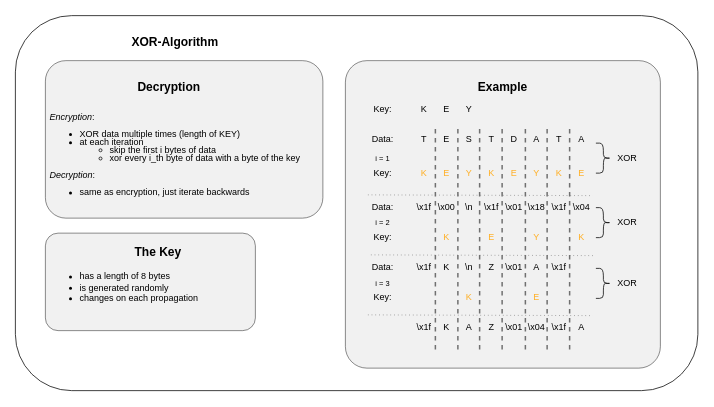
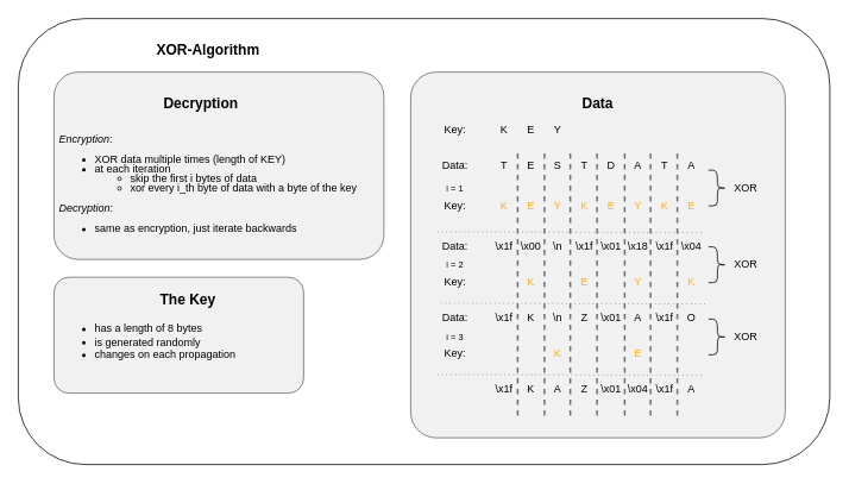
- <mxCell id="83" value="&lt;font style=&quot;font-size: 16px;&quot;&gt;&lt;b&gt;Example&lt;/b&gt;&lt;/font&gt;" style="text;html=1;align=center;verticalAlign=middle;whiteSpace=wrap;rounded=0;" vertex="1" parent="5"><mxGeometry x="95" y="20" width="230" height="30" as="geometry" /></mxCell>
+ <mxCell id="83" value="&lt;font style=&quot;font-size: 16px;&quot;&gt;&lt;b&gt;Data&lt;/b&gt;&lt;/font&gt;" style="text;html=1;align=center;verticalAlign=middle;whiteSpace=wrap;rounded=0;" vertex="1" parent="5"><mxGeometry x="95" y="20" width="230" height="30" as="geometry" /></mxCell>
+ <mxCell id="51" value="O" style="text;html=1;align=center;verticalAlign=middle;whiteSpace=wrap;rounded=0;" vertex="1" parent="5"><mxGeometry x="300" y="260" width="30" height="30" as="geometry" /></mxCell>
